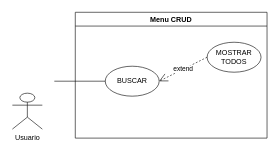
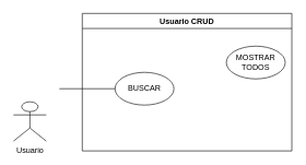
- <mxCell id="3" value="Menu CRUD" style="swimlane;whiteSpace=wrap;html=1;" parent="1" vertex="1"><mxGeometry x="125" y="20" width="320" height="210" as="geometry"><mxRectangle x="190" y="50" width="110" height="30" as="alternateBounds" /></mxGeometry></mxCell>
+ <mxCell id="3" value="Usuario CRUD" style="swimlane;whiteSpace=wrap;html=1;" parent="1" vertex="1"><mxGeometry x="125" y="20" width="320" height="210" as="geometry"><mxRectangle x="190" y="50" width="110" height="30" as="alternateBounds" /></mxGeometry></mxCell>
- <mxCell id="7" value="extend" style="endArrow=open;endSize=12;dashed=1;html=1;rounded=0;exitX=0;exitY=0.5;exitDx=0;exitDy=0;entryX=1;entryY=0.5;entryDx=0;entryDy=0;" edge="1" parent="3" source="6" target="4"><mxGeometry width="160" relative="1" as="geometry"><mxPoint x="20" y="140" as="sourcePoint" /><mxPoint x="180" y="140" as="targetPoint" /></mxGeometry></mxCell>
